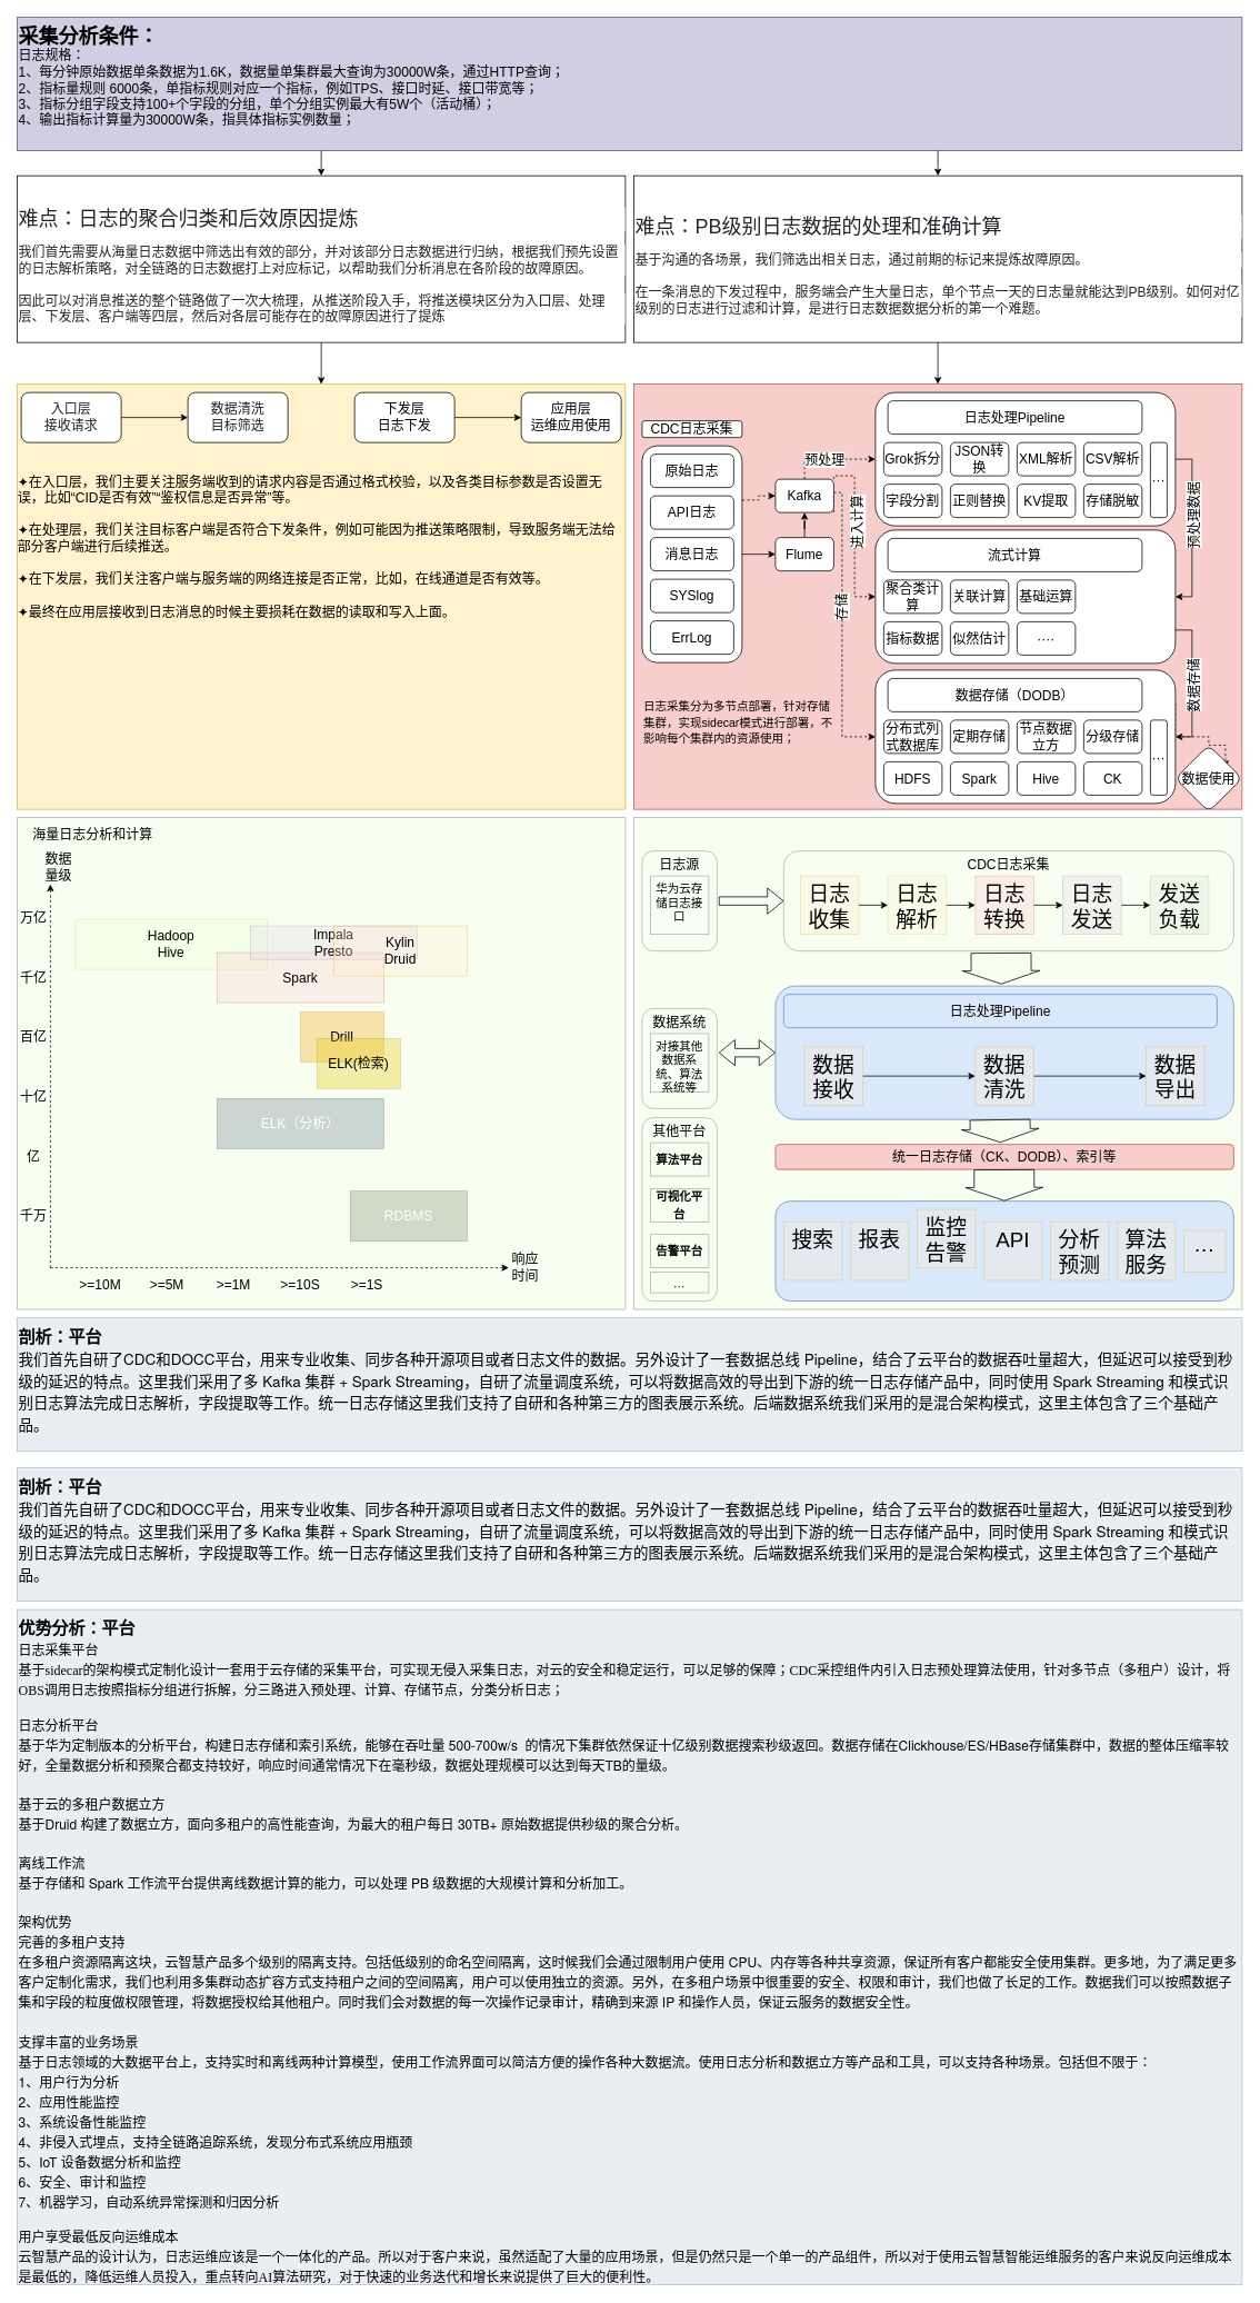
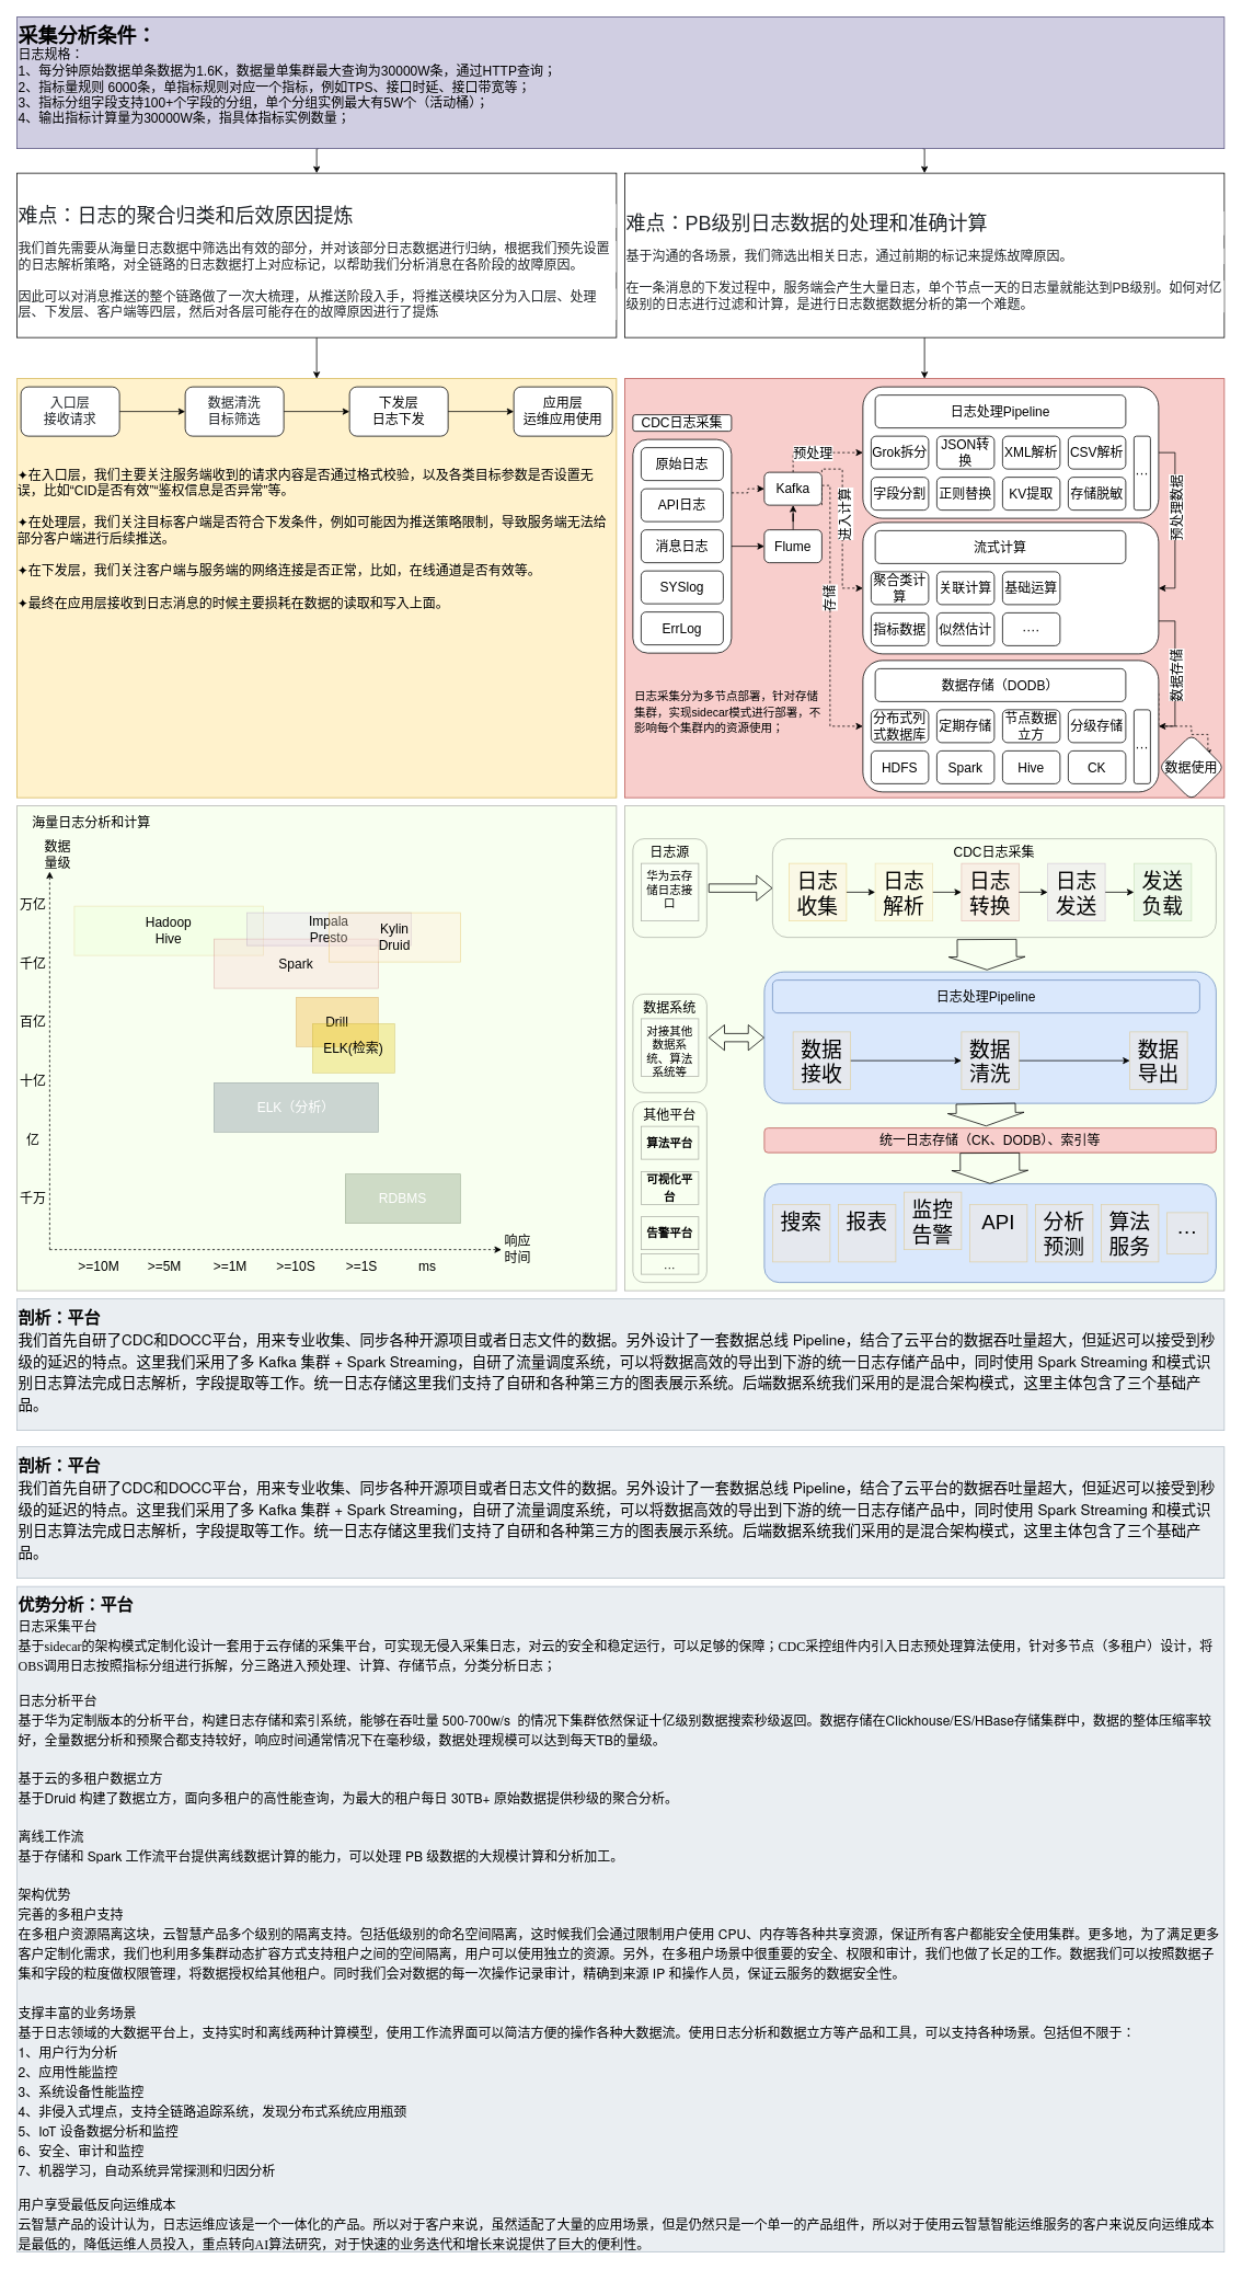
+ <mxCell id="15" value="" style="edgeStyle=orthogonalEdgeStyle;rounded=0;orthogonalLoop=1;jettySize=auto;html=1;align=center;" edge="1" parent="1" source="16" target="18"><mxGeometry relative="1" as="geometry" /></mxCell>
+ <mxCell id="91" value="ms" style="text;html=1;strokeColor=none;fillColor=none;align=center;verticalAlign=middle;whiteSpace=wrap;rounded=0;fontSize=16;" vertex="1" parent="1"><mxGeometry x="500" y="1530" width="40" height="20" as="geometry" /></mxCell>
